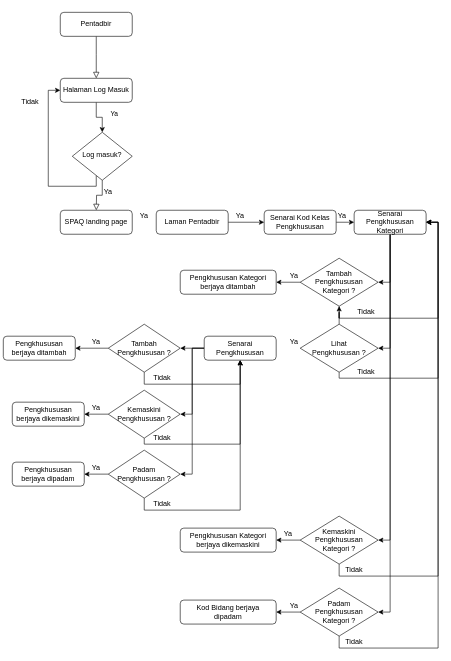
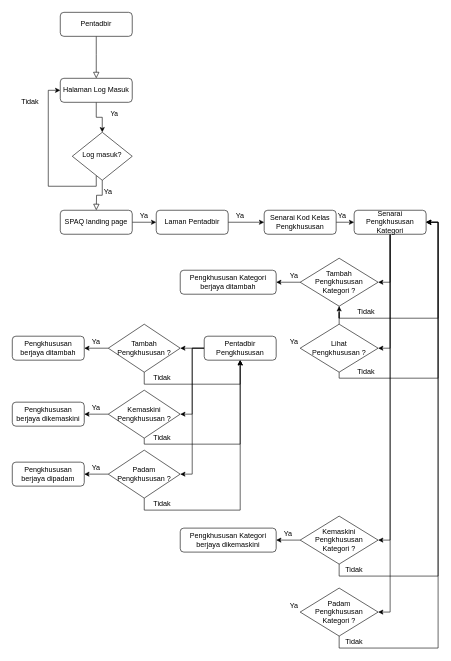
+ <mxCell id="7" style="edgeStyle=orthogonalEdgeStyle;rounded=0;orthogonalLoop=1;jettySize=auto;html=1;entryX=0;entryY=0.5;entryDx=0;entryDy=0;" parent="1" source="8" target="10" edge="1"><mxGeometry relative="1" as="geometry" /></mxCell>
- <mxCell id="36" value="Pengkhususan berjaya ditambah" style="rounded=1;whiteSpace=wrap;html=1;strokeColor=#000000;" parent="1" vertex="1"><mxGeometry x="5" y="560" width="120" height="40" as="geometry" /></mxCell>
+ <mxCell id="36" value="Pengkhususan berjaya ditambah" style="rounded=1;whiteSpace=wrap;html=1;strokeColor=#000000;" parent="1" vertex="1"><mxGeometry x="20" y="560" width="120" height="40" as="geometry" /></mxCell>
- <mxCell id="27" value="Senarai Pengkhususan" style="rounded=1;whiteSpace=wrap;html=1;strokeColor=#000000;" parent="1" vertex="1"><mxGeometry x="340" y="560" width="120" height="40" as="geometry" /></mxCell>
+ <mxCell id="27" value="Pentadbir Pengkhususan" style="rounded=1;whiteSpace=wrap;html=1;strokeColor=#000000;" parent="1" vertex="1"><mxGeometry x="340" y="560" width="120" height="40" as="geometry" /></mxCell>
- <mxCell id="52" value="Kod Bidang berjaya&lt;br&gt;dipadam" style="rounded=1;whiteSpace=wrap;html=1;strokeColor=#000000;" parent="1" vertex="1"><mxGeometry x="300" y="1000" width="160" height="40" as="geometry" /></mxCell>
- <mxCell id="48" style="edgeStyle=orthogonalEdgeStyle;rounded=0;orthogonalLoop=1;jettySize=auto;html=1;entryX=1;entryY=0.5;entryDx=0;entryDy=0;" parent="1" source="50" target="52" edge="1"><mxGeometry relative="1" as="geometry" /></mxCell>
